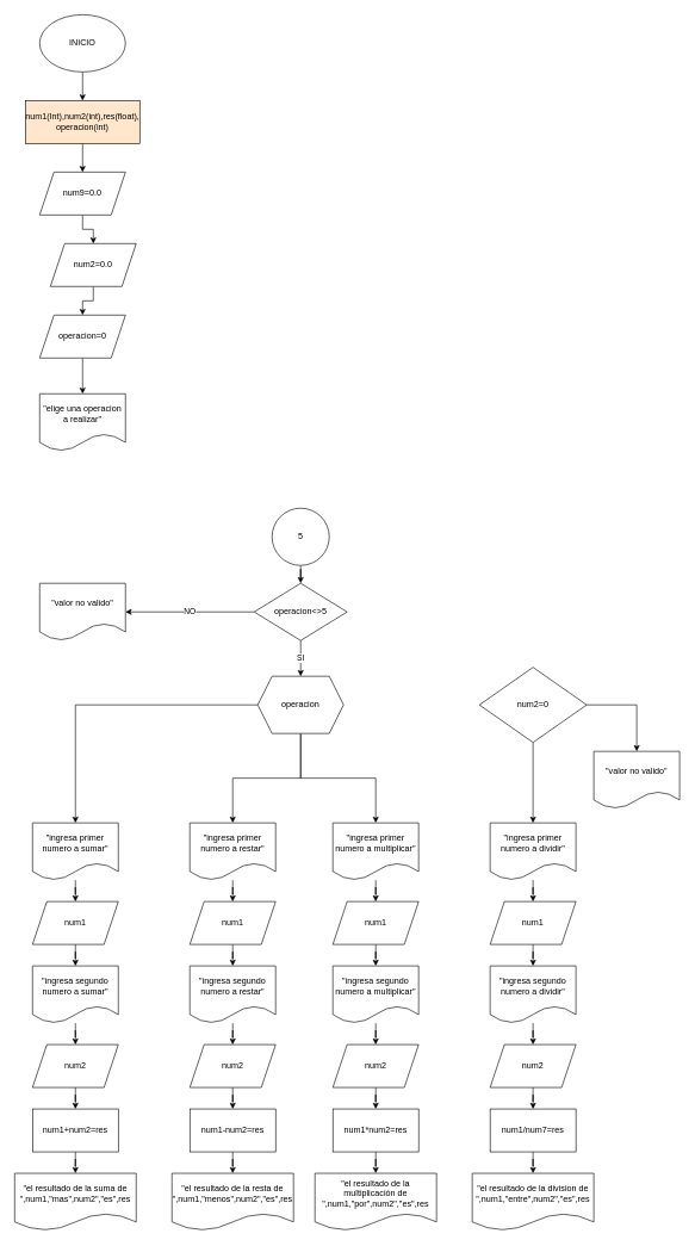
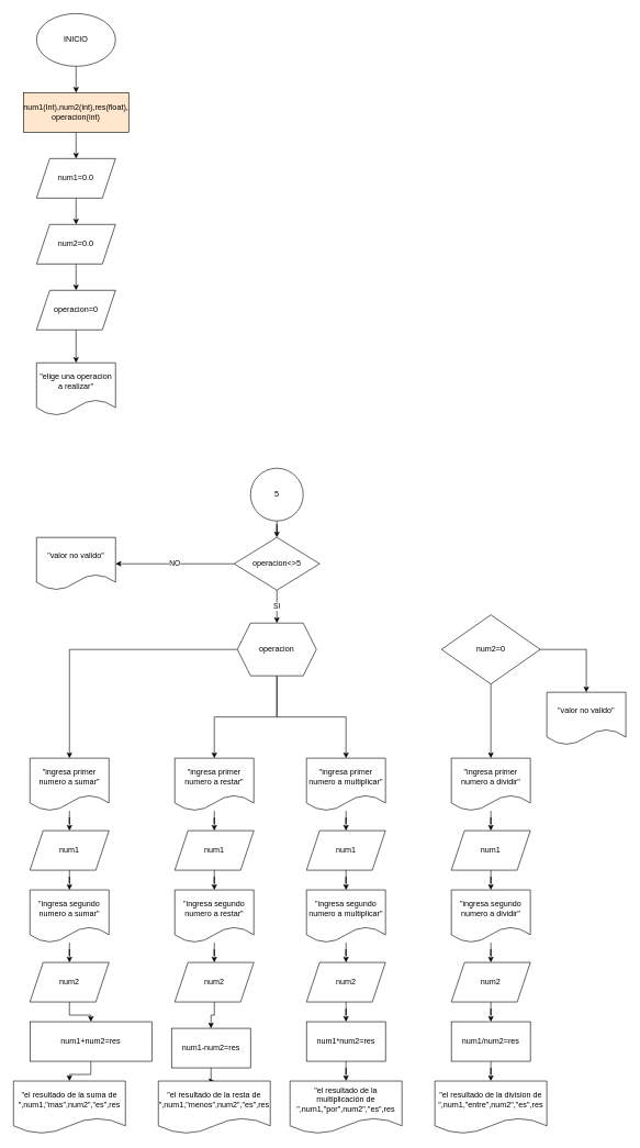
- <mxCell id="5" value="num9=0.0" style="shape=parallelogram;perimeter=parallelogramPerimeter;whiteSpace=wrap;html=1;fixedSize=1;" vertex="1" parent="1"><mxGeometry x="55" y="240" width="120" height="60" as="geometry" /></mxCell>
+ <mxCell id="5" value="num1=0.0" style="shape=parallelogram;perimeter=parallelogramPerimeter;whiteSpace=wrap;html=1;fixedSize=1;" vertex="1" parent="1"><mxGeometry x="55" y="240" width="120" height="60" as="geometry" /></mxCell>
- <mxCell id="9" value="num2=0.0" style="shape=parallelogram;perimeter=parallelogramPerimeter;whiteSpace=wrap;html=1;fixedSize=1;" vertex="1" parent="1"><mxGeometry x="70" y="340" width="120" height="60" as="geometry" /></mxCell>
+ <mxCell id="9" value="num2=0.0" style="shape=parallelogram;perimeter=parallelogramPerimeter;whiteSpace=wrap;html=1;fixedSize=1;" vertex="1" parent="1"><mxGeometry x="55" y="340" width="120" height="60" as="geometry" /></mxCell>
- <mxCell id="30" value="num1+num2=res" style="whiteSpace=wrap;html=1;" vertex="1" parent="1"><mxGeometry x="45" y="1550" width="120" height="60" as="geometry" /></mxCell>
+ <mxCell id="30" value="num1+num2=res" style="whiteSpace=wrap;html=1;" vertex="1" parent="1"><mxGeometry x="45" y="1550" width="185" height="60" as="geometry" /></mxCell>
- <mxCell id="41" value="num1-num2=res" style="whiteSpace=wrap;html=1;" vertex="1" parent="1"><mxGeometry x="265" y="1550" width="120" height="60" as="geometry" /></mxCell>
+ <mxCell id="41" value="num1-num2=res" style="whiteSpace=wrap;html=1;" vertex="1" parent="1"><mxGeometry x="260" y="1560" width="120" height="60" as="geometry" /></mxCell>
- <mxCell id="63" value="num1/num7=res" style="whiteSpace=wrap;html=1;" vertex="1" parent="1"><mxGeometry x="685" y="1550" width="120" height="60" as="geometry" /></mxCell>
+ <mxCell id="63" value="num1/num2=res" style="whiteSpace=wrap;html=1;" vertex="1" parent="1"><mxGeometry x="685" y="1550" width="120" height="60" as="geometry" /></mxCell>
